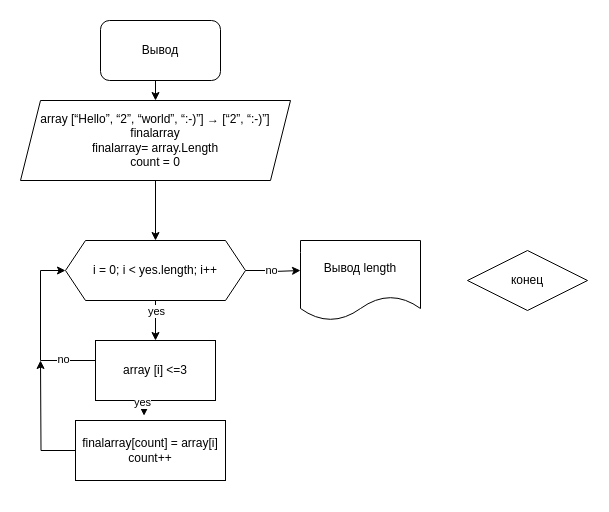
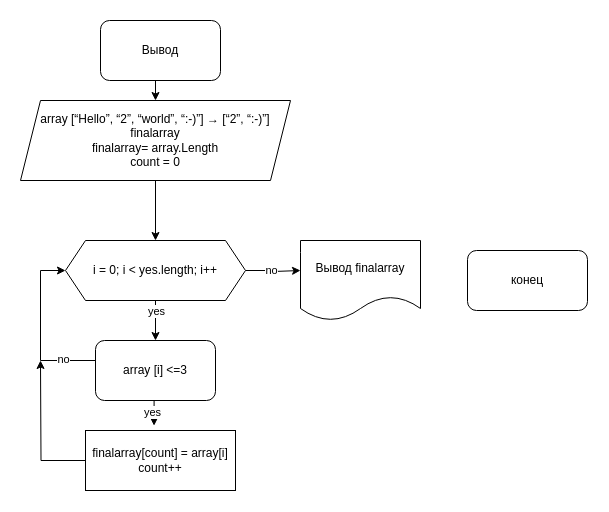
- <mxCell id="18" value="Вывод length" style="shape=document;whiteSpace=wrap;html=1;boundedLbl=1;" vertex="1" parent="1"><mxGeometry x="300" y="240" width="120" height="80" as="geometry" /></mxCell>
+ <mxCell id="18" value="Вывод finalarray" style="shape=document;whiteSpace=wrap;html=1;boundedLbl=1;" vertex="1" parent="1"><mxGeometry x="300" y="240" width="120" height="80" as="geometry" /></mxCell>
- <mxCell id="19" value="конец" style="rhombus;whiteSpace=wrap;html=1;" vertex="1" parent="1"><mxGeometry x="467" y="250" width="120" height="60" as="geometry" /></mxCell>
+ <mxCell id="19" value="конец" style="rounded=1;whiteSpace=wrap;html=1;" vertex="1" parent="1"><mxGeometry x="467" y="250" width="120" height="60" as="geometry" /></mxCell>
- <mxCell id="13" value="array [i] &amp;lt;=3" style="rounded=0;whiteSpace=wrap;html=1;" vertex="1" parent="1"><mxGeometry x="95" y="340" width="120" height="60" as="geometry" /></mxCell>
+ <mxCell id="13" value="array [i] &amp;lt;=3" style="whiteSpace=wrap;html=1;rounded=1;" vertex="1" parent="1"><mxGeometry x="95" y="340" width="120" height="60" as="geometry" /></mxCell>
- <mxCell id="15" value="finalarray[count] = array[i]&lt;br&gt;count++" style="rounded=0;whiteSpace=wrap;html=1;" vertex="1" parent="1"><mxGeometry x="75" y="420" width="150" height="60" as="geometry" /></mxCell>
+ <mxCell id="15" value="finalarray[count] = array[i]&lt;br&gt;count++" style="rounded=0;whiteSpace=wrap;html=1;" vertex="1" parent="1"><mxGeometry x="85" y="430" width="150" height="60" as="geometry" /></mxCell>
